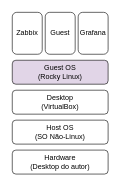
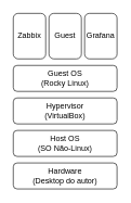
- <mxCell id="8" value="&lt;div&gt;Guest OS&lt;br&gt;(Rocky Linux)&lt;/div&gt;" style="rounded=1;whiteSpace=wrap;html=1;shadow=0;glass=0;fillColor=#e1d5e7;" parent="1" vertex="1"><mxGeometry x="20" y="100" width="160" height="40" as="geometry" /></mxCell>
+ <mxCell id="8" value="&lt;div&gt;Guest OS&lt;br&gt;(Rocky Linux)&lt;/div&gt;" style="rounded=1;whiteSpace=wrap;html=1;shadow=0;glass=0;" parent="1" vertex="1"><mxGeometry x="20" y="100" width="160" height="40" as="geometry" /></mxCell>
- <mxCell id="7" value="Desktop&lt;br&gt;(VirtualBox)" style="rounded=1;whiteSpace=wrap;html=1;shadow=0;gradientDirection=south;glass=0;" parent="1" vertex="1"><mxGeometry x="20" y="150" width="160" height="40" as="geometry" /></mxCell>
+ <mxCell id="7" value="Hypervisor&lt;br&gt;(VirtualBox)" style="rounded=1;whiteSpace=wrap;html=1;shadow=0;gradientDirection=south;glass=0;" parent="1" vertex="1"><mxGeometry x="20" y="150" width="160" height="40" as="geometry" /></mxCell>
